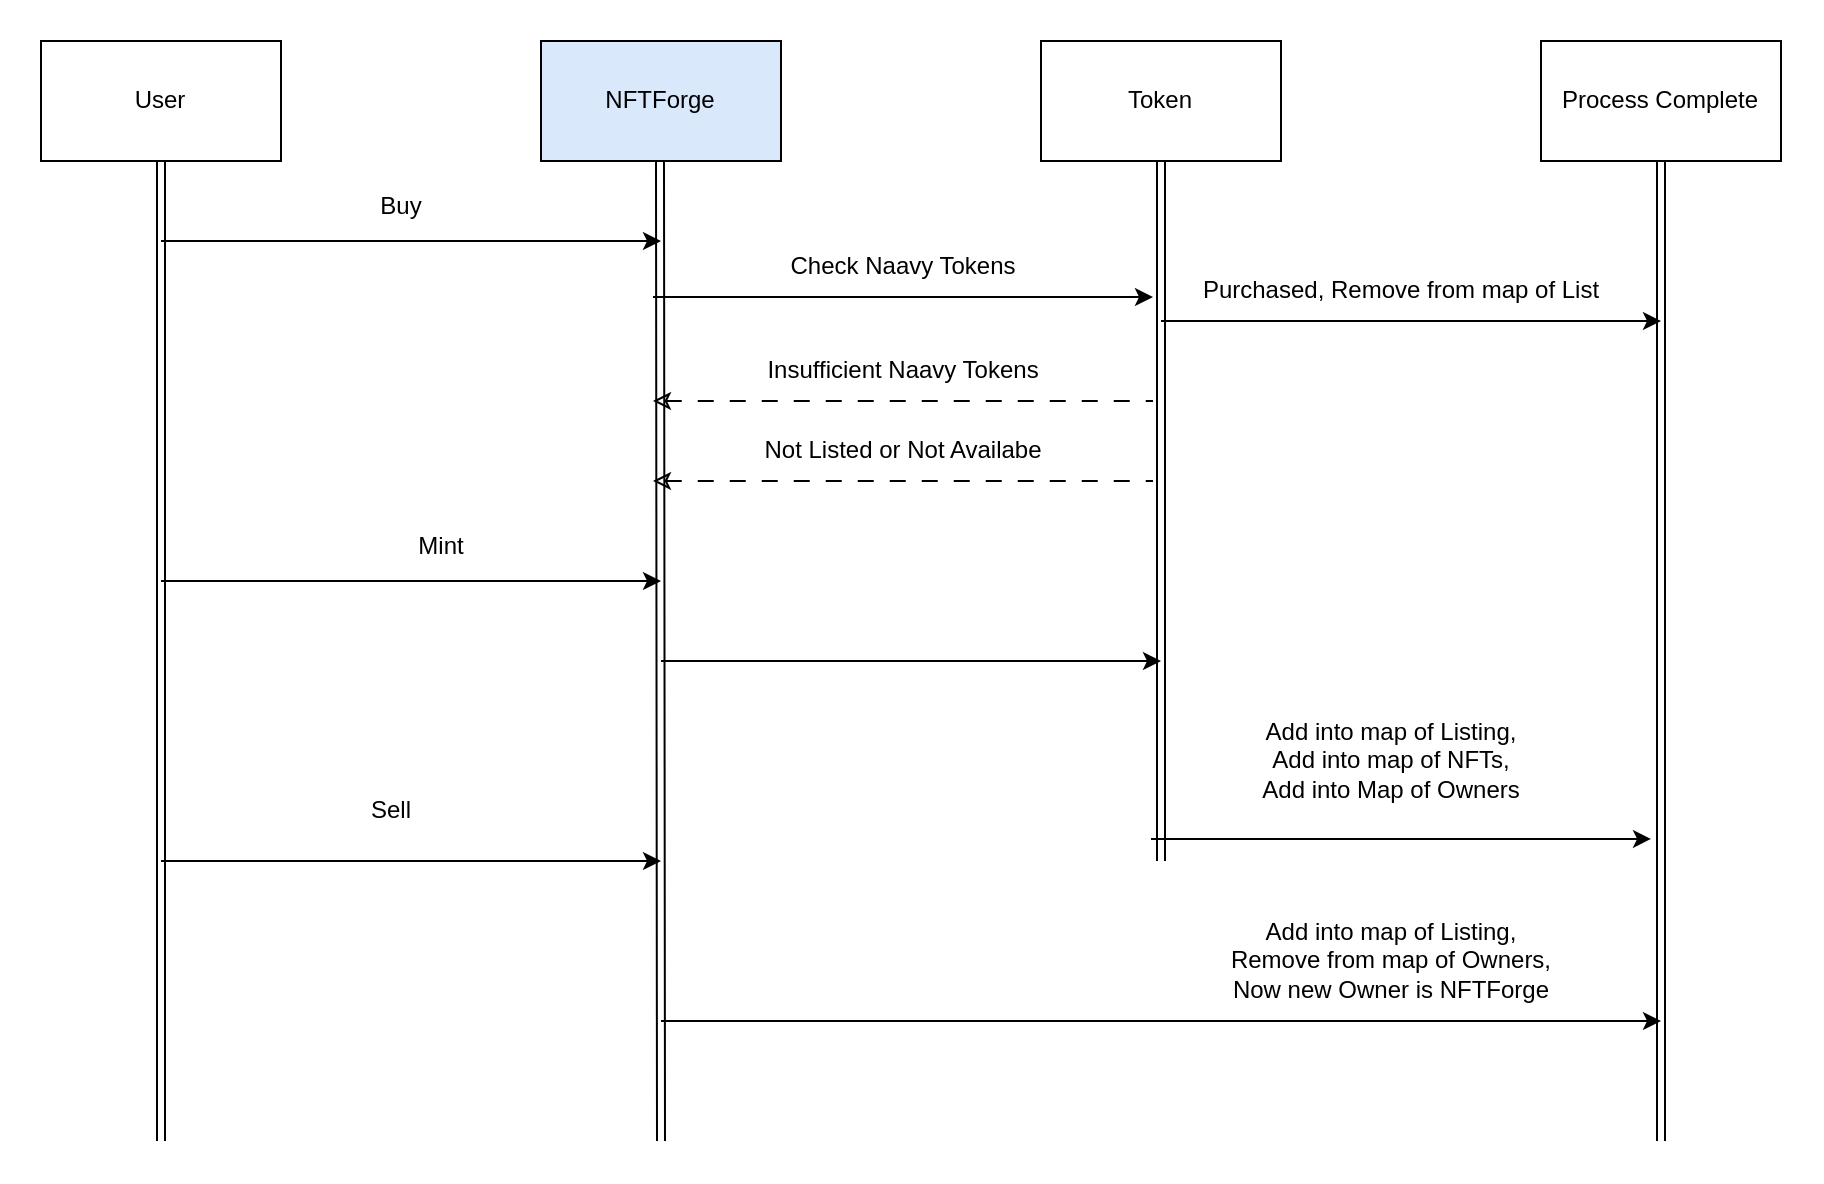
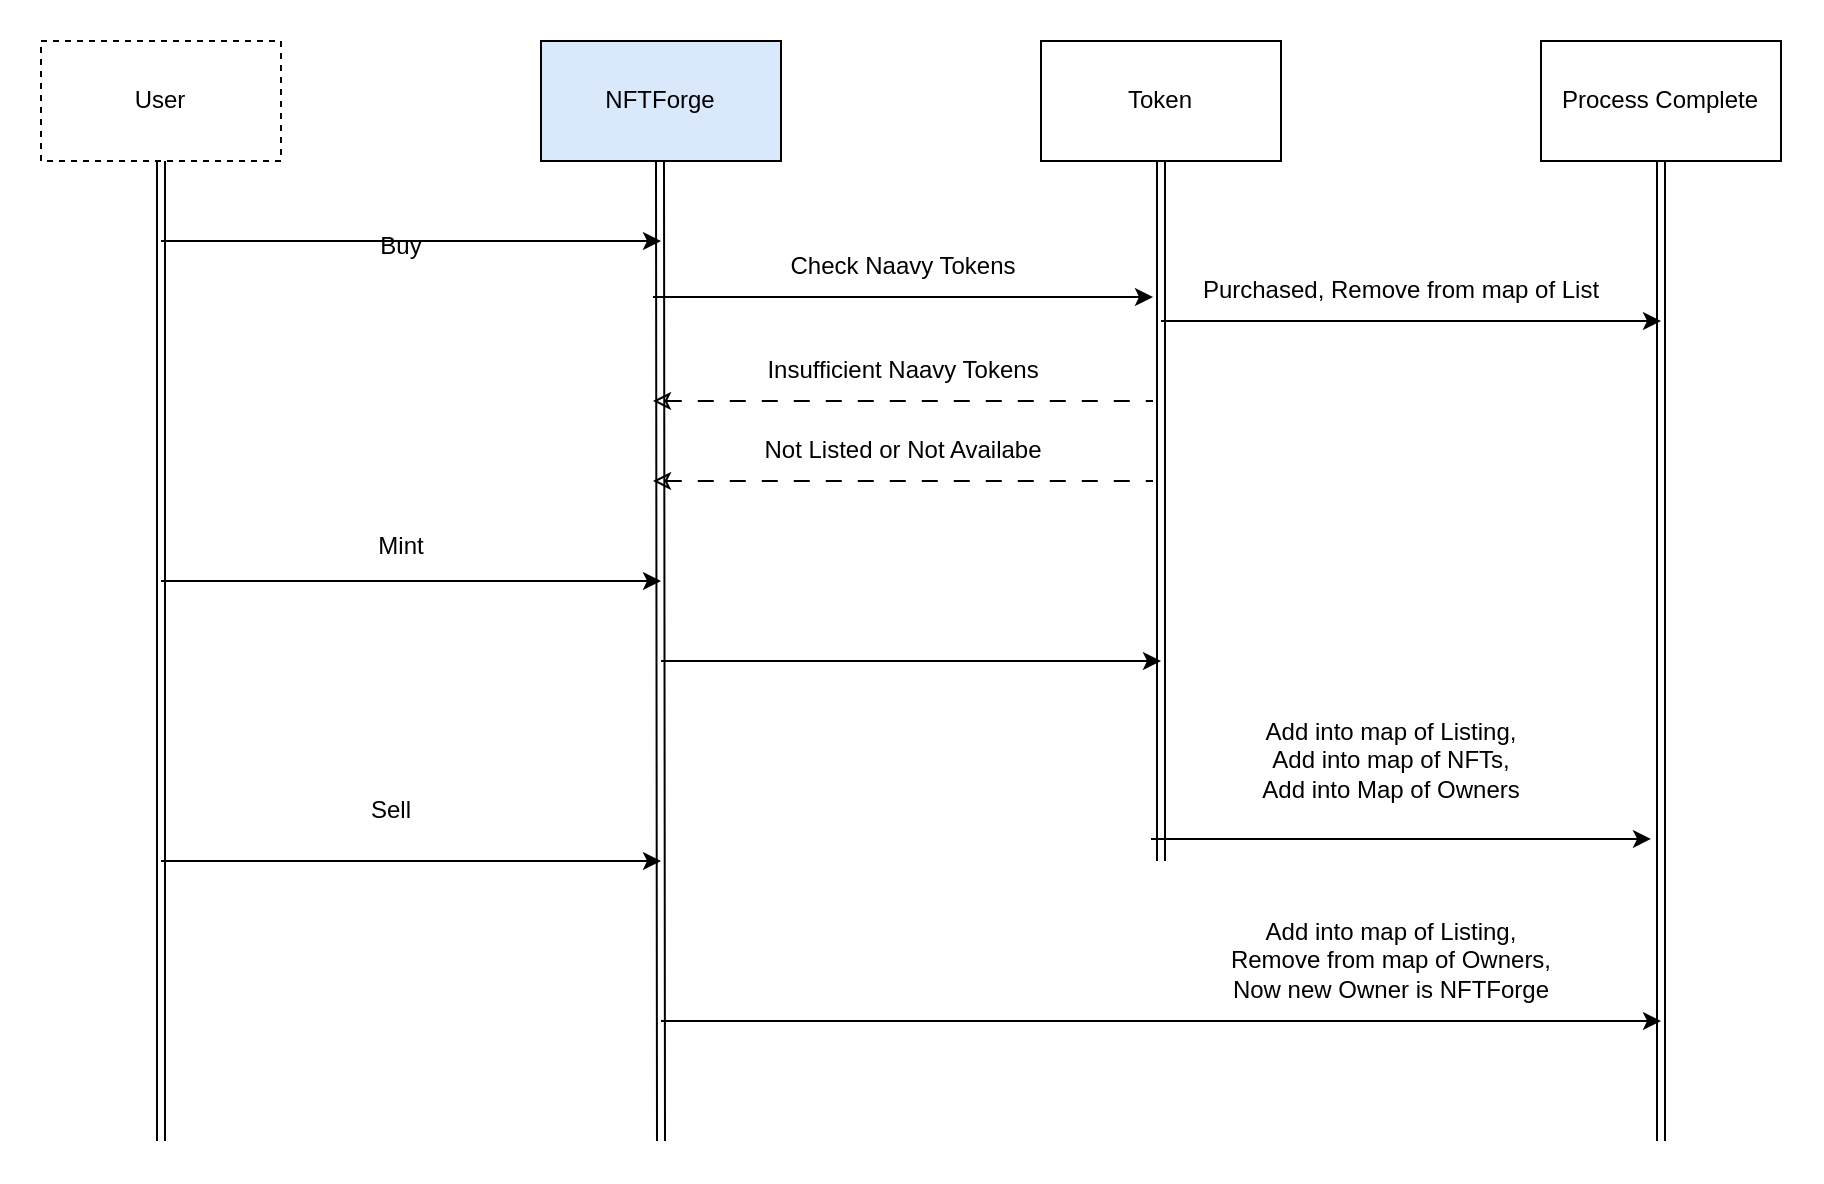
- <mxCell id="2" value="User" style="rounded=0;whiteSpace=wrap;html=1;" parent="1" vertex="1"><mxGeometry x="20" y="20" width="120" height="60" as="geometry" /></mxCell>
+ <mxCell id="2" value="User" style="rounded=0;whiteSpace=wrap;html=1;dashed=1;" parent="1" vertex="1"><mxGeometry x="20" y="20" width="120" height="60" as="geometry" /></mxCell>
- <mxCell id="11" value="Buy" style="text;html=1;align=center;verticalAlign=middle;resizable=0;points=[];autosize=1;strokeColor=none;fillColor=none;" parent="1" vertex="1"><mxGeometry x="180" y="88" width="40" height="30" as="geometry" /></mxCell>
+ <mxCell id="11" value="Buy" style="text;html=1;align=center;verticalAlign=middle;resizable=0;points=[];autosize=1;strokeColor=none;fillColor=none;" parent="1" vertex="1"><mxGeometry x="180" y="108" width="40" height="30" as="geometry" /></mxCell>
- <mxCell id="12" value="Mint" style="text;html=1;align=center;verticalAlign=middle;resizable=0;points=[];autosize=1;strokeColor=none;fillColor=none;" parent="1" vertex="1"><mxGeometry x="195" y="258" width="50" height="30" as="geometry" /></mxCell>
+ <mxCell id="12" value="Mint" style="text;html=1;align=center;verticalAlign=middle;resizable=0;points=[];autosize=1;strokeColor=none;fillColor=none;" parent="1" vertex="1"><mxGeometry x="175" y="258" width="50" height="30" as="geometry" /></mxCell>
